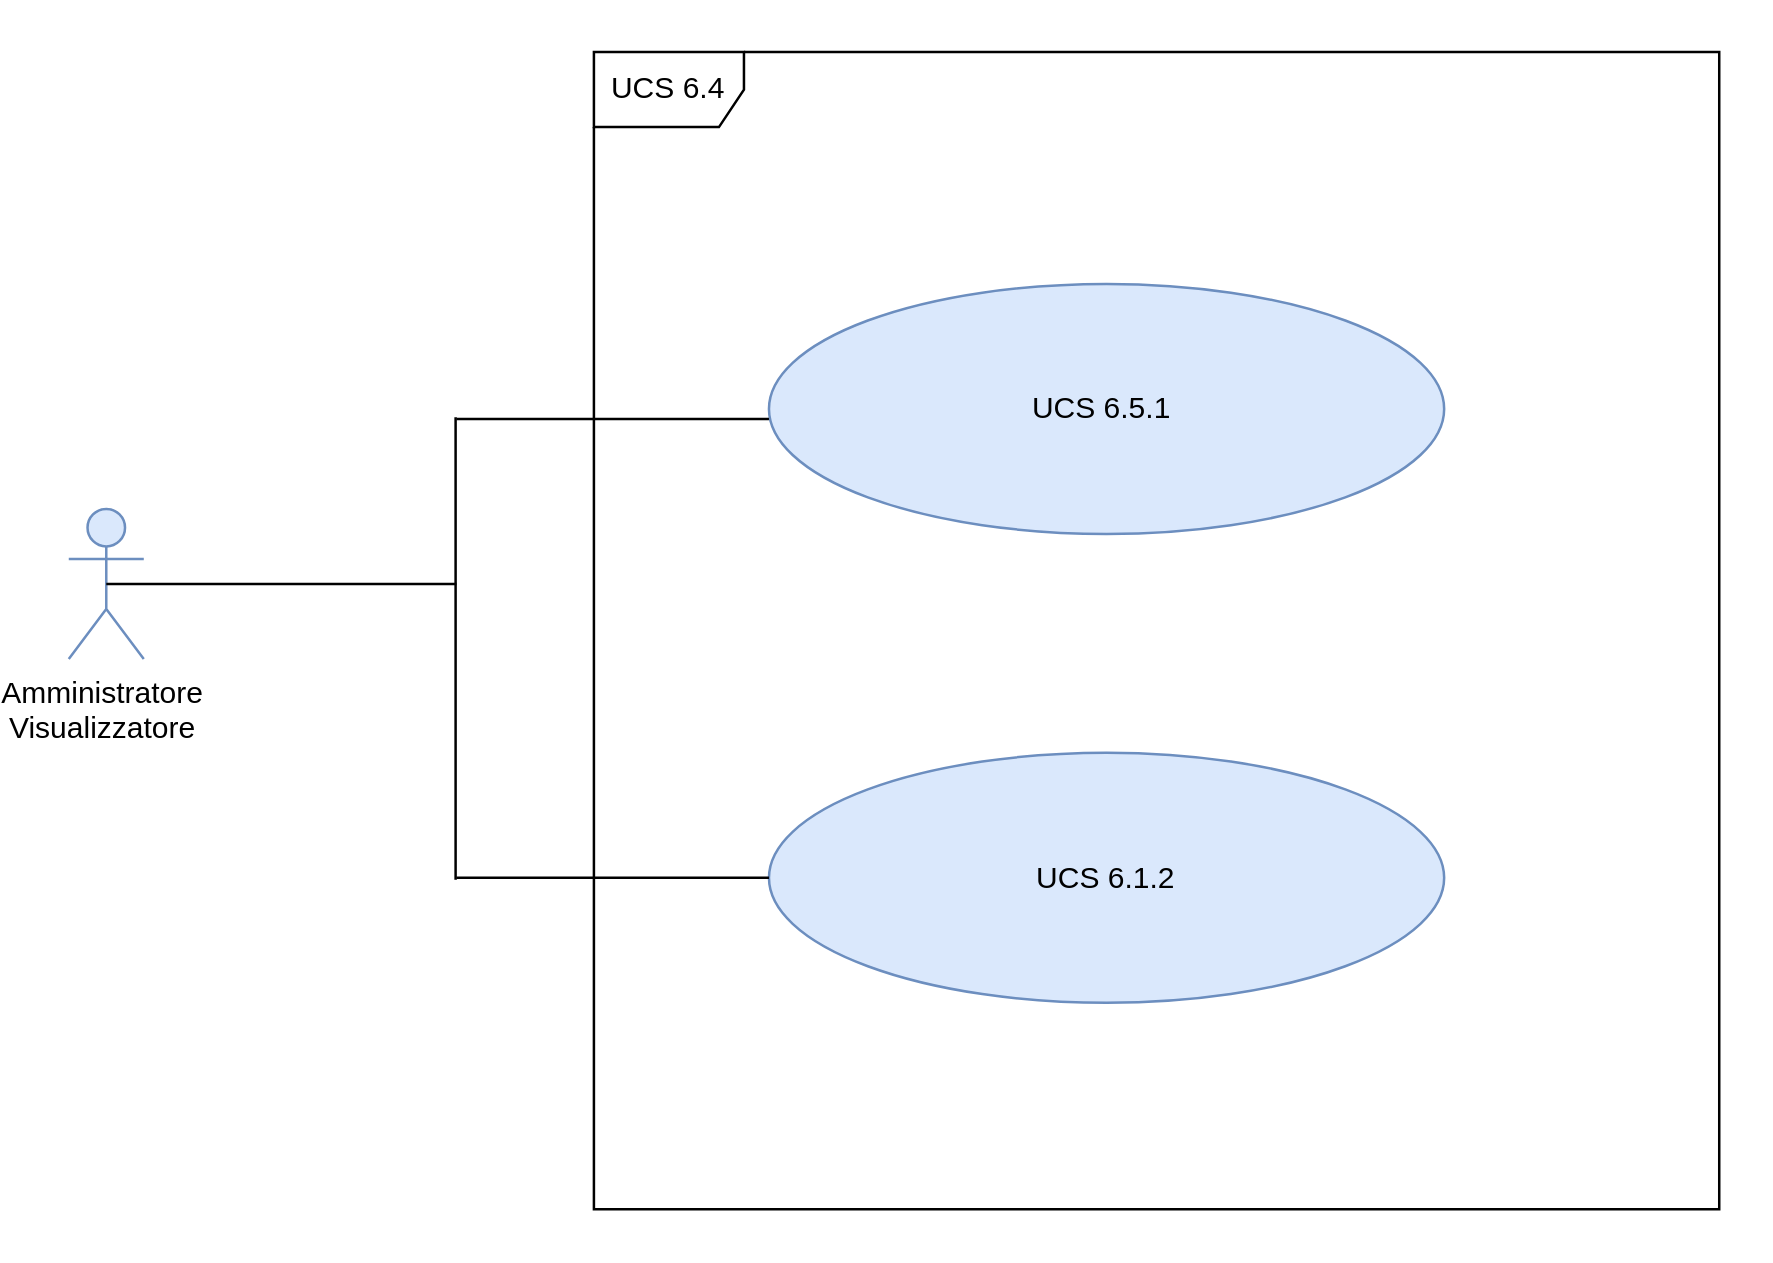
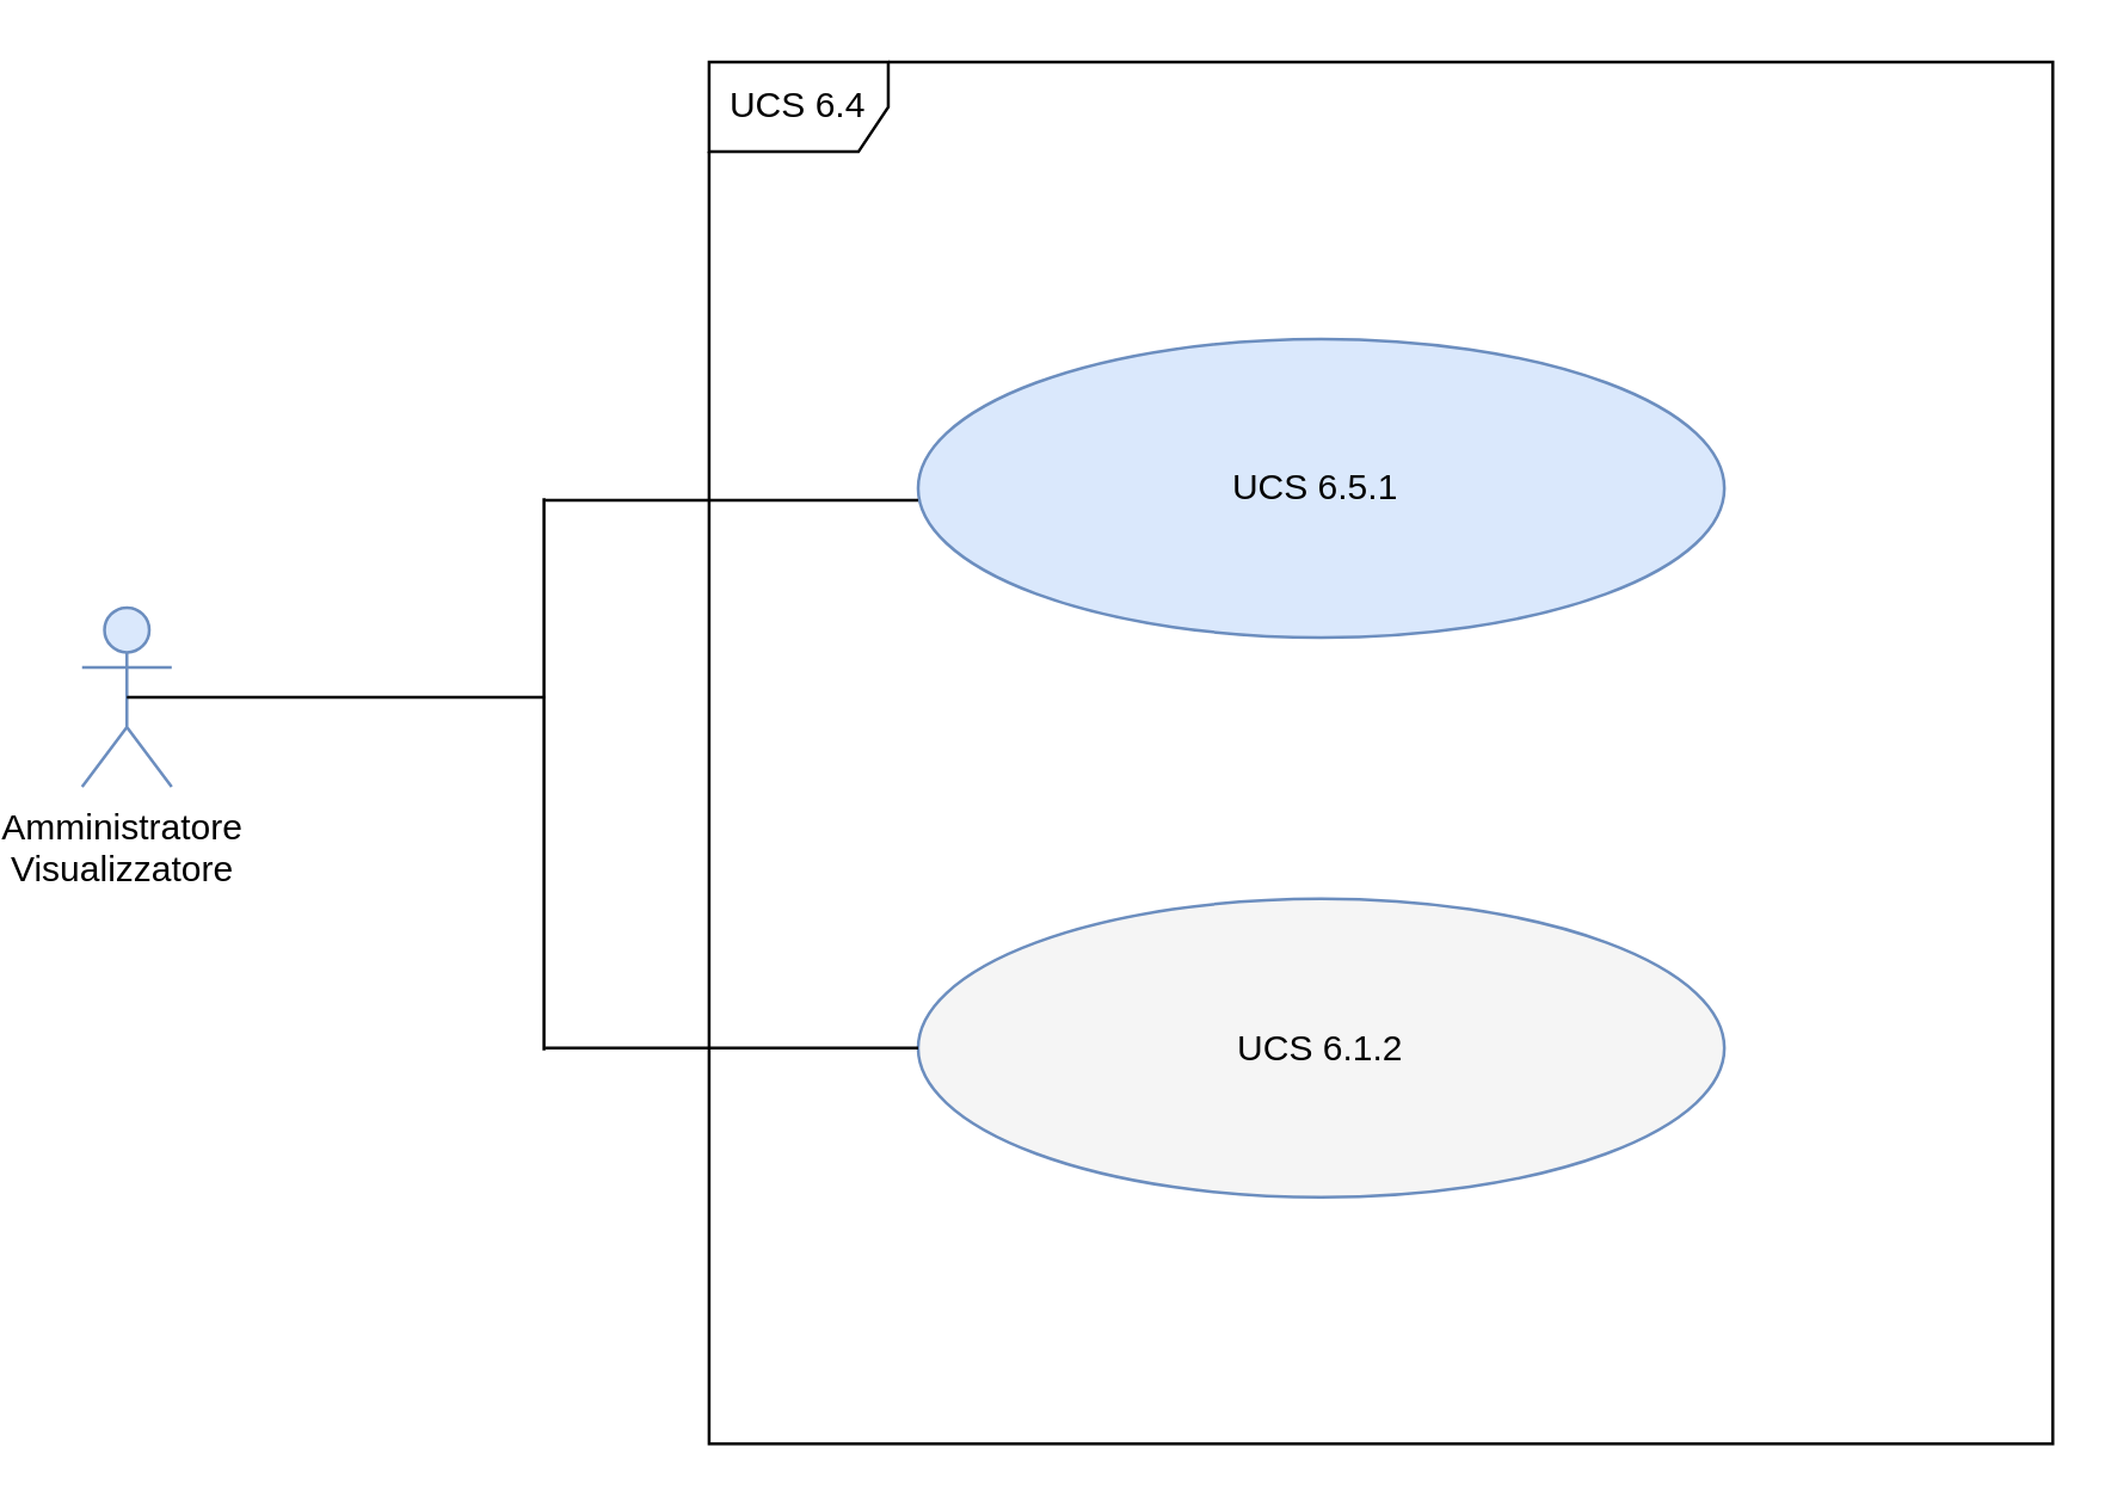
- <mxCell id="6" value="UCS 6.1.2" parent="1" style="ellipse;whiteSpace=wrap;html=1;fillColor=#dae8fc;strokeColor=#6c8ebf;" vertex="1"><mxGeometry as="geometry" x="300" y="300.5" width="270" height="100" /></mxCell>
+ <mxCell id="6" value="UCS 6.1.2" parent="1" style="ellipse;whiteSpace=wrap;html=1;fillColor=#f5f5f5;strokeColor=#6c8ebf;" vertex="1"><mxGeometry as="geometry" x="300" y="300.5" width="270" height="100" /></mxCell>
